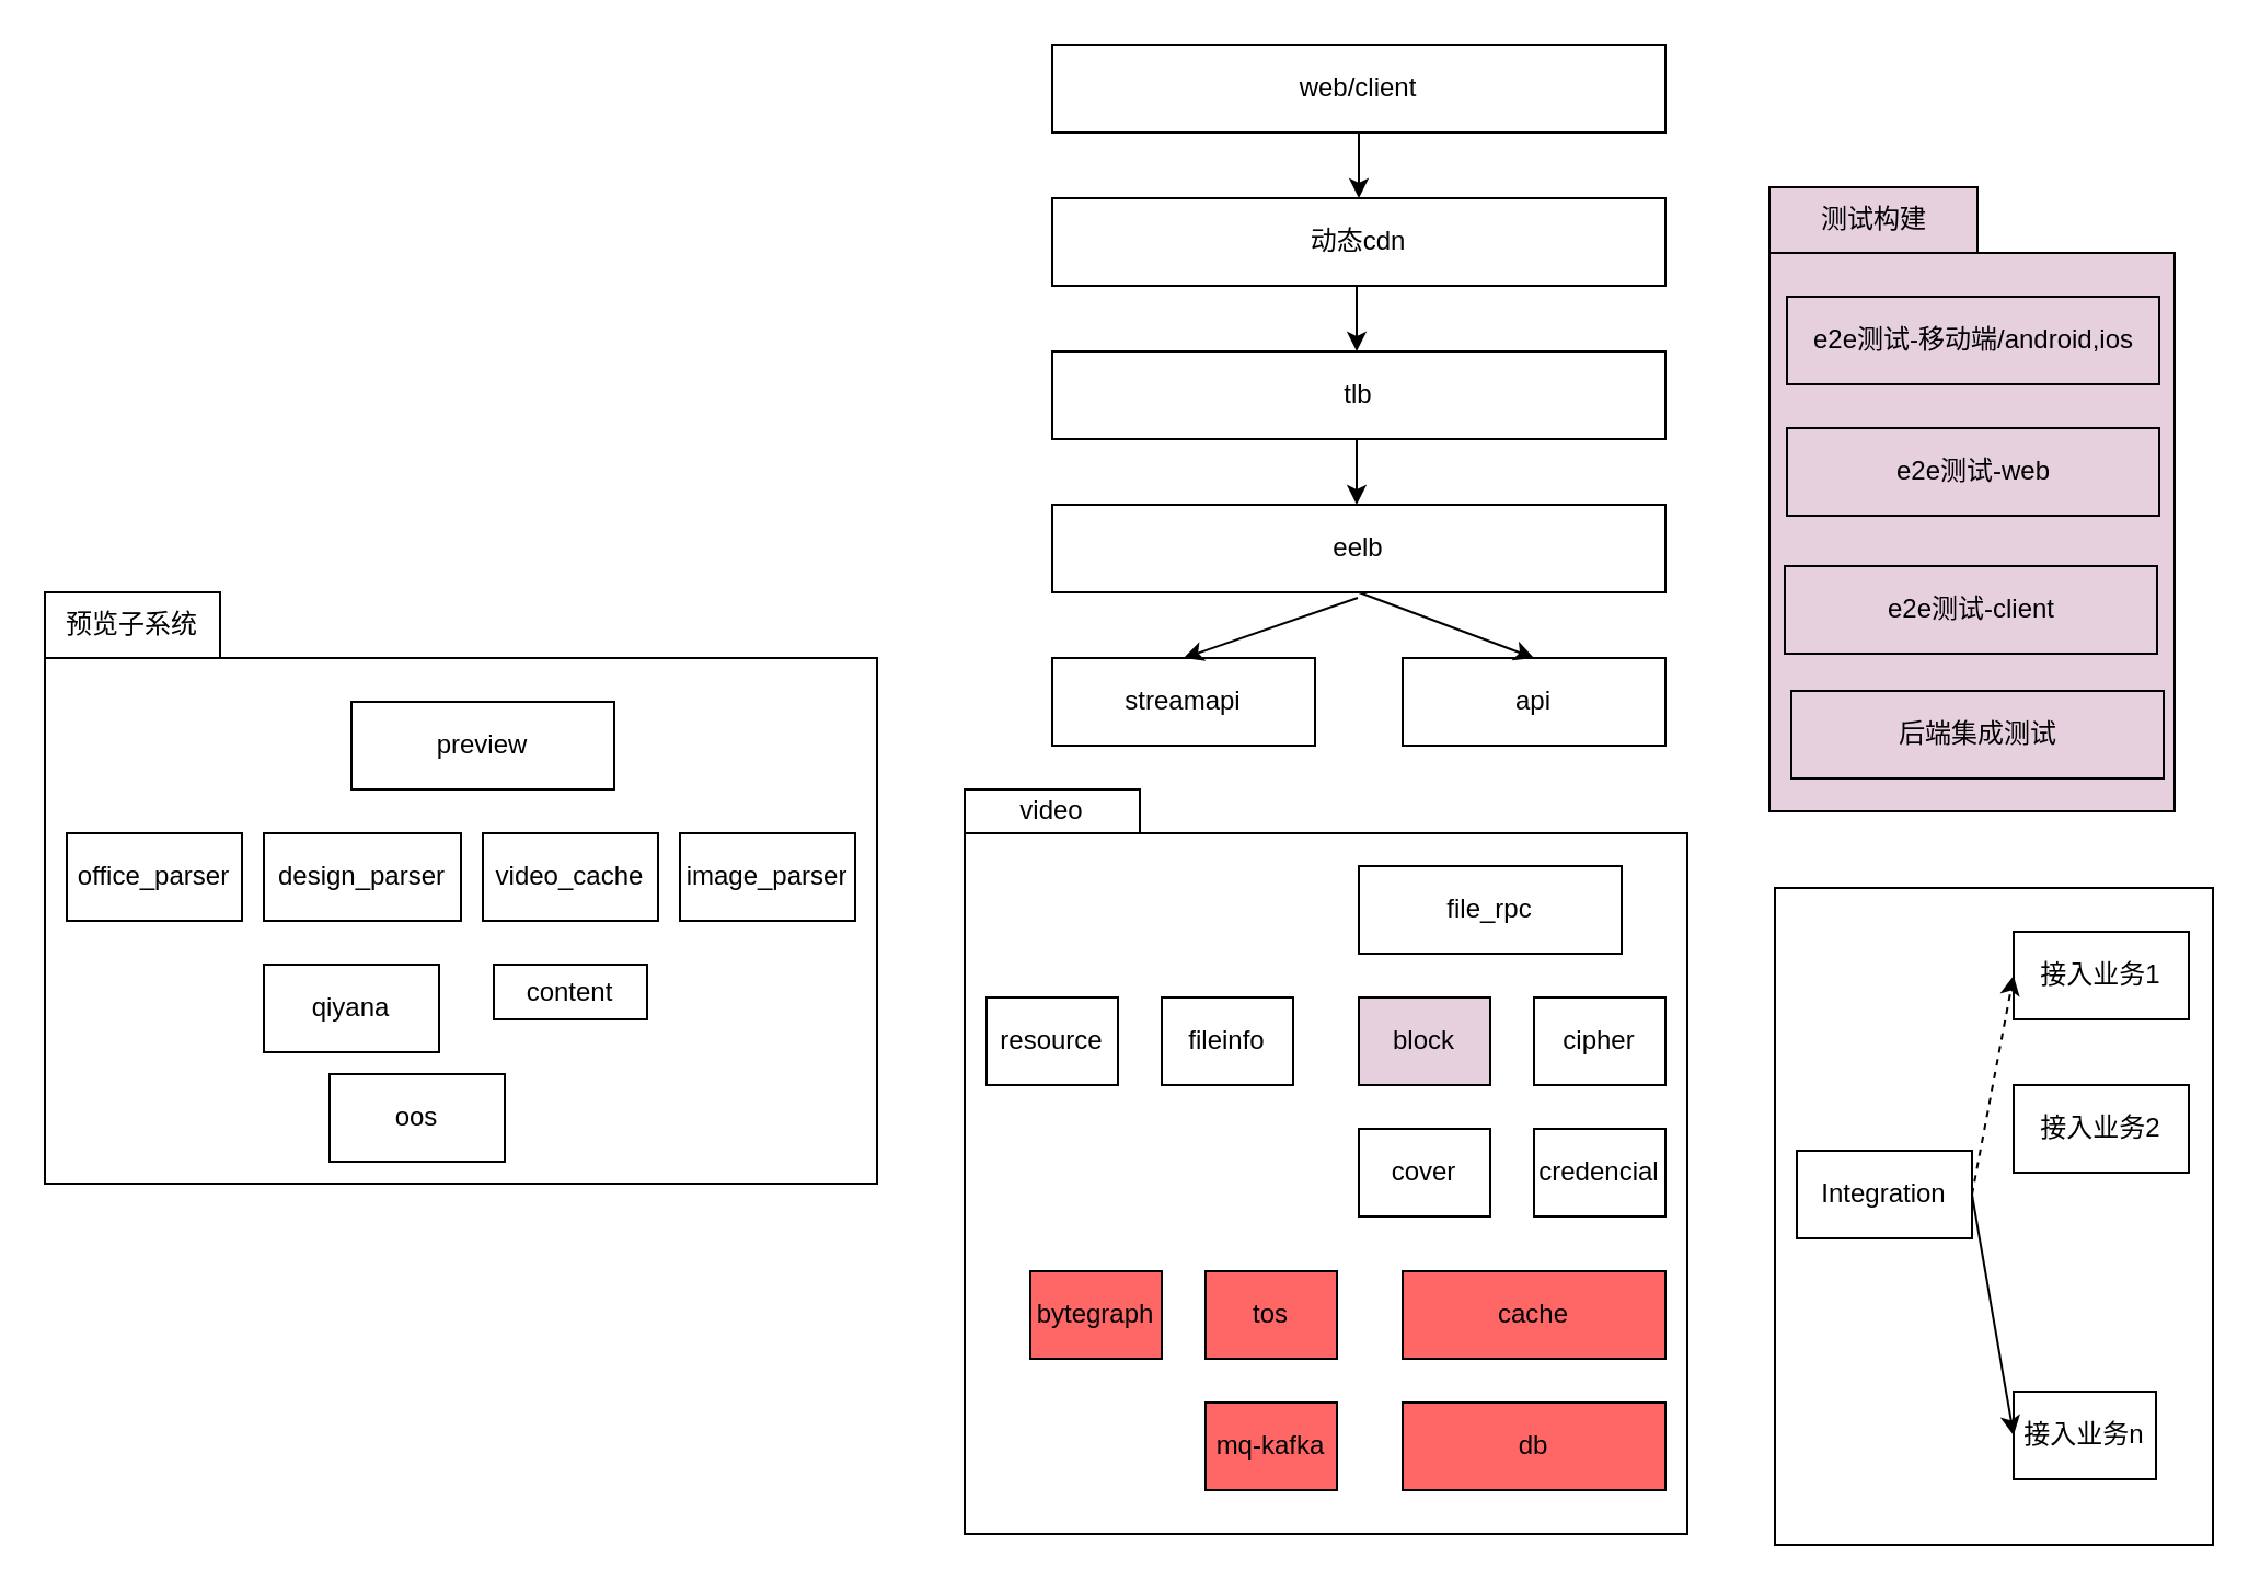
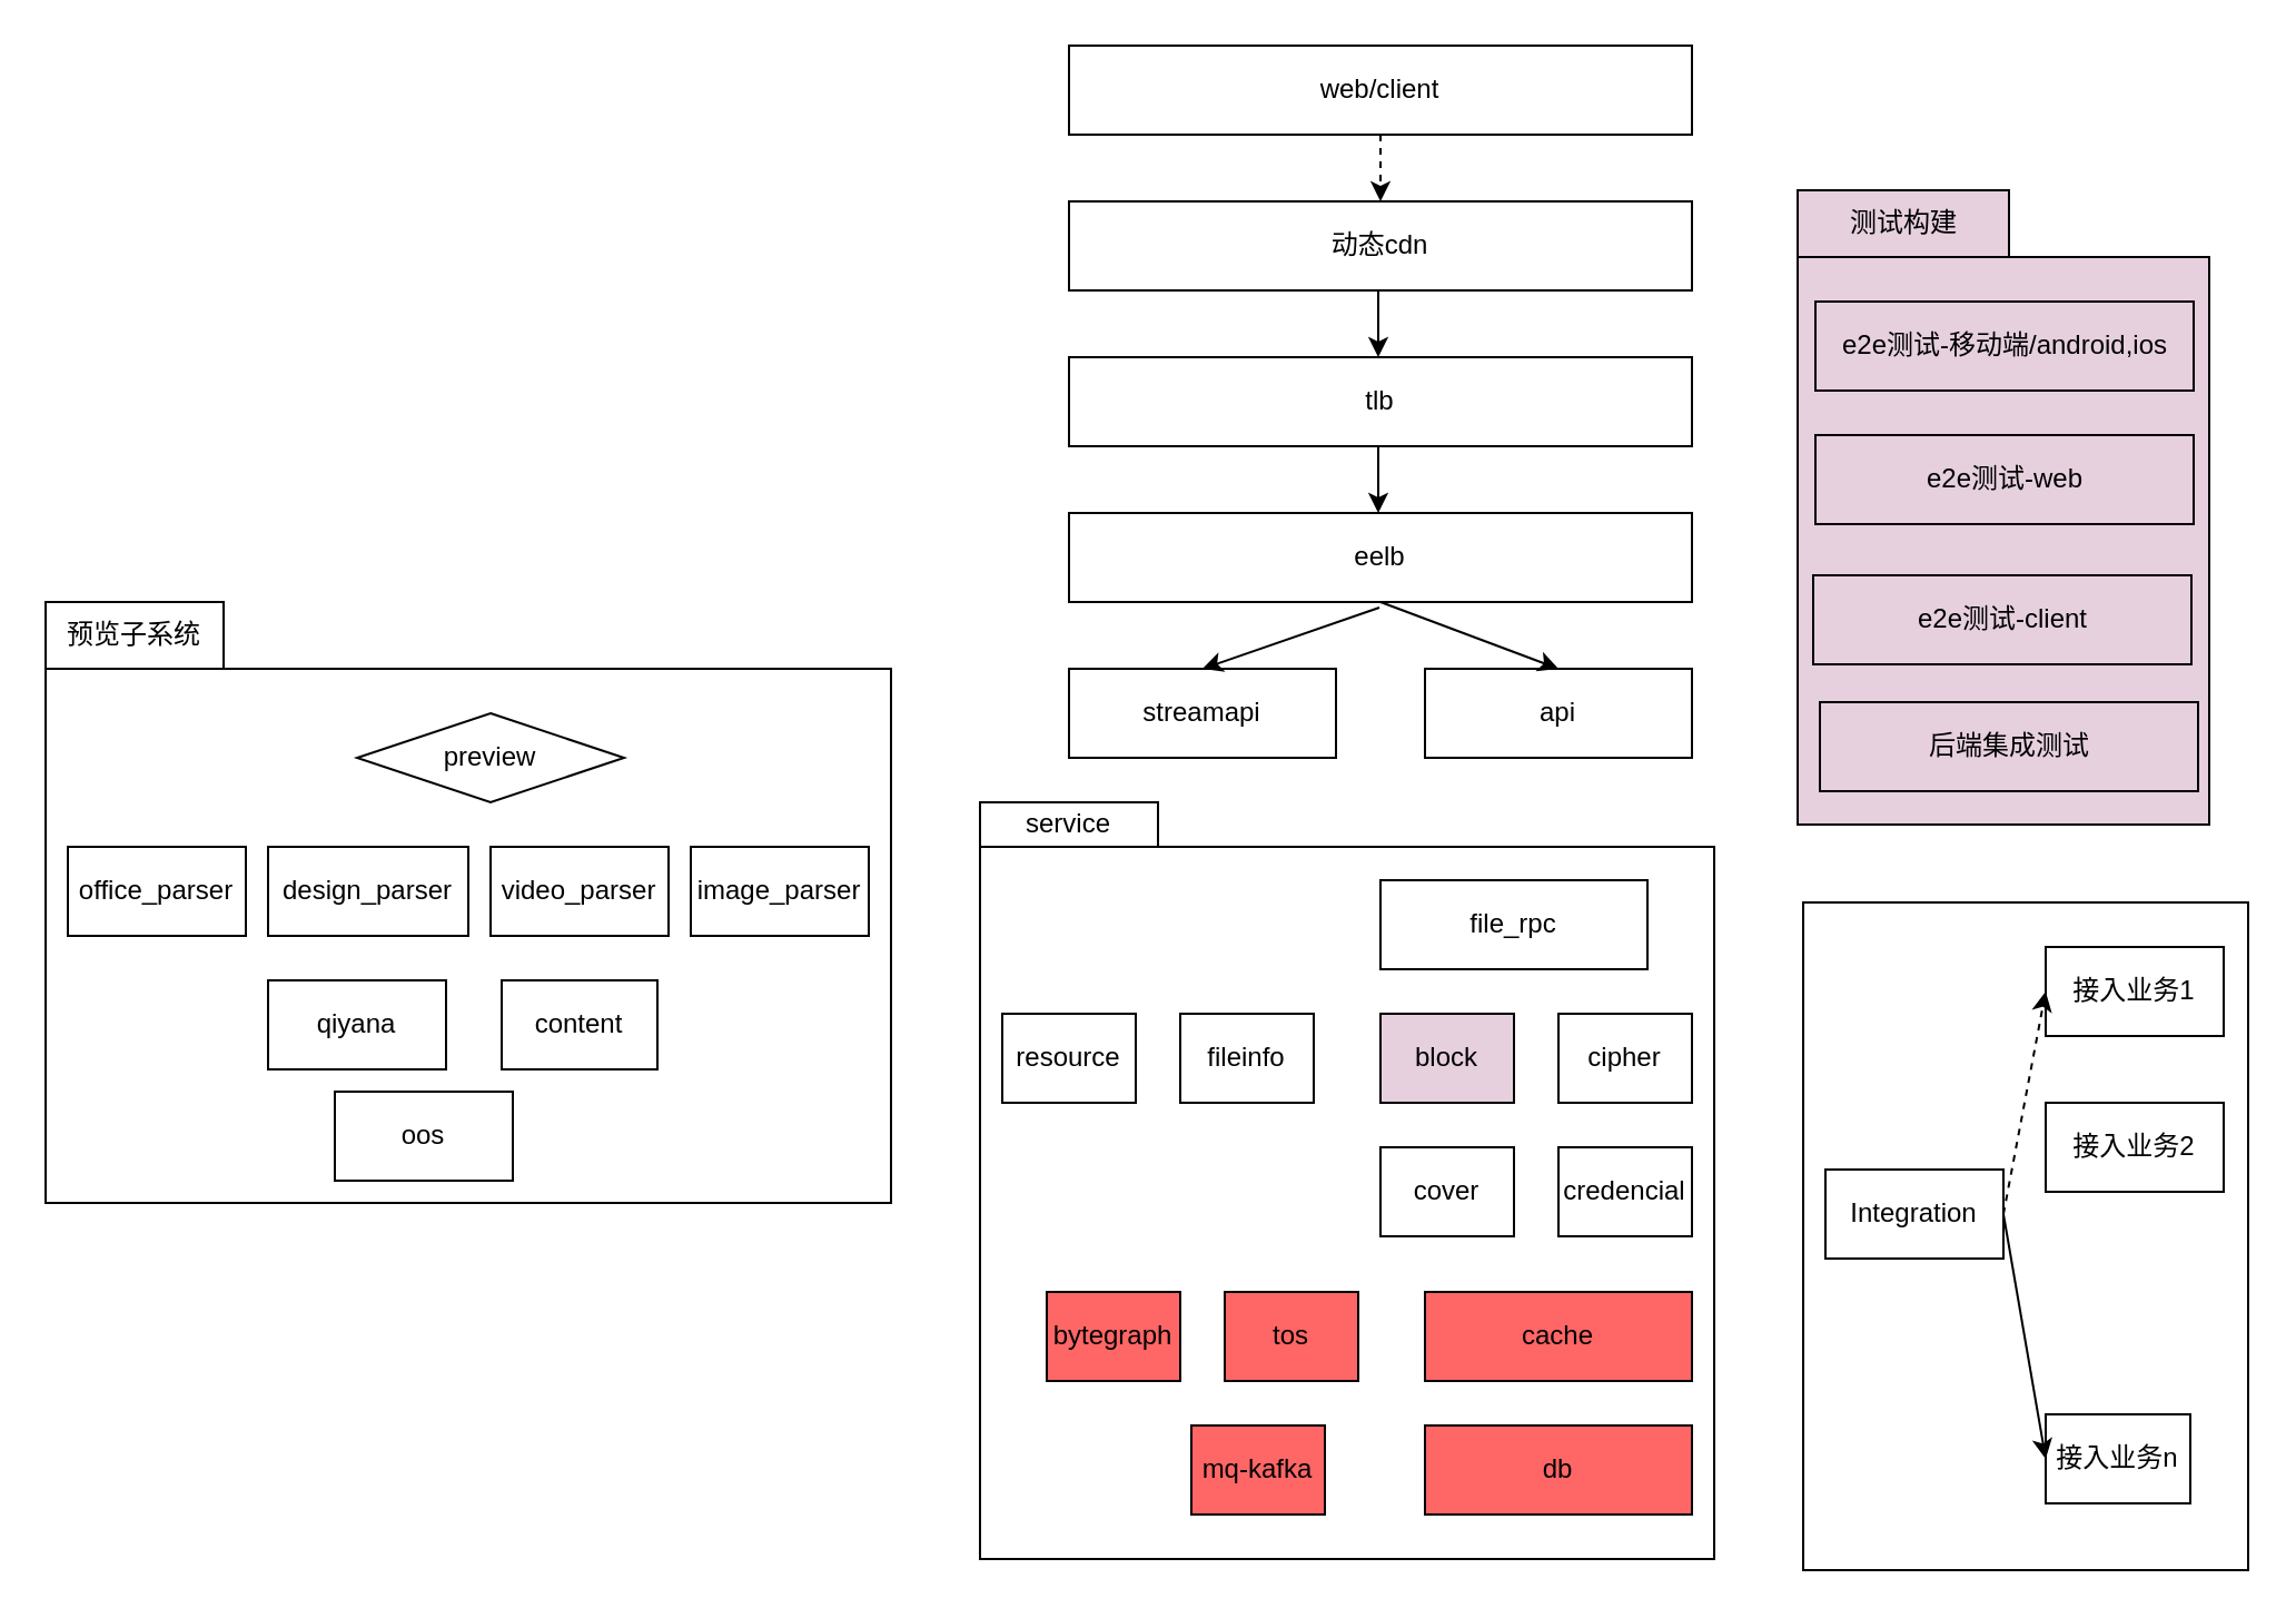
- <mxCell id="44" value="" style="endArrow=classic;html=1;exitX=0.5;exitY=1;exitDx=0;exitDy=0;entryX=0.5;entryY=0;entryDx=0;entryDy=0;" edge="1" parent="1" source="10" target="9"><mxGeometry width="50" height="50" relative="1" as="geometry"><mxPoint x="880" y="130" as="sourcePoint" /><mxPoint x="930" y="80" as="targetPoint" /></mxGeometry></mxCell>
+ <mxCell id="44" value="" style="endArrow=classic;html=1;exitX=0.5;exitY=1;exitDx=0;exitDy=0;entryX=0.5;entryY=0;entryDx=0;entryDy=0;dashed=1;" edge="1" parent="1" source="10" target="9"><mxGeometry width="50" height="50" relative="1" as="geometry"><mxPoint x="880" y="130" as="sourcePoint" /><mxPoint x="930" y="80" as="targetPoint" /></mxGeometry></mxCell>
- <mxCell id="27" value="preview" style="rounded=0;whiteSpace=wrap;html=1;" vertex="1" parent="1"><mxGeometry x="160" y="320" width="120" height="40" as="geometry" /></mxCell>
+ <mxCell id="27" value="preview" style="rhombus;whiteSpace=wrap;html=1;" vertex="1" parent="1"><mxGeometry x="160" y="320" width="120" height="40" as="geometry" /></mxCell>
- <mxCell id="49" value="video" style="rounded=0;whiteSpace=wrap;html=1;" vertex="1" parent="1"><mxGeometry x="440" y="360" width="80" height="20" as="geometry" /></mxCell>
+ <mxCell id="49" value="service" style="rounded=0;whiteSpace=wrap;html=1;" vertex="1" parent="1"><mxGeometry x="440" y="360" width="80" height="20" as="geometry" /></mxCell>
- <mxCell id="31" value="video_cache" style="rounded=0;whiteSpace=wrap;html=1;" vertex="1" parent="1"><mxGeometry x="220" y="380" width="80" height="40" as="geometry" /></mxCell>
+ <mxCell id="31" value="video_parser" style="rounded=0;whiteSpace=wrap;html=1;" vertex="1" parent="1"><mxGeometry x="220" y="380" width="80" height="40" as="geometry" /></mxCell>
- <mxCell id="28" value="content" style="rounded=0;whiteSpace=wrap;html=1;" vertex="1" parent="1"><mxGeometry x="225" y="440" width="70" height="25" as="geometry" /></mxCell>
+ <mxCell id="28" value="content" style="rounded=0;whiteSpace=wrap;html=1;" vertex="1" parent="1"><mxGeometry x="225" y="440" width="70" height="40" as="geometry" /></mxCell>
- <mxCell id="25" value="mq-kafka" style="rounded=0;whiteSpace=wrap;html=1;fillColor=#FF6666;" vertex="1" parent="1"><mxGeometry x="550" y="640" width="60" height="40" as="geometry" /></mxCell>
+ <mxCell id="25" value="mq-kafka" style="rounded=0;whiteSpace=wrap;html=1;fillColor=#FF6666;" vertex="1" parent="1"><mxGeometry x="535" y="640" width="60" height="40" as="geometry" /></mxCell>
